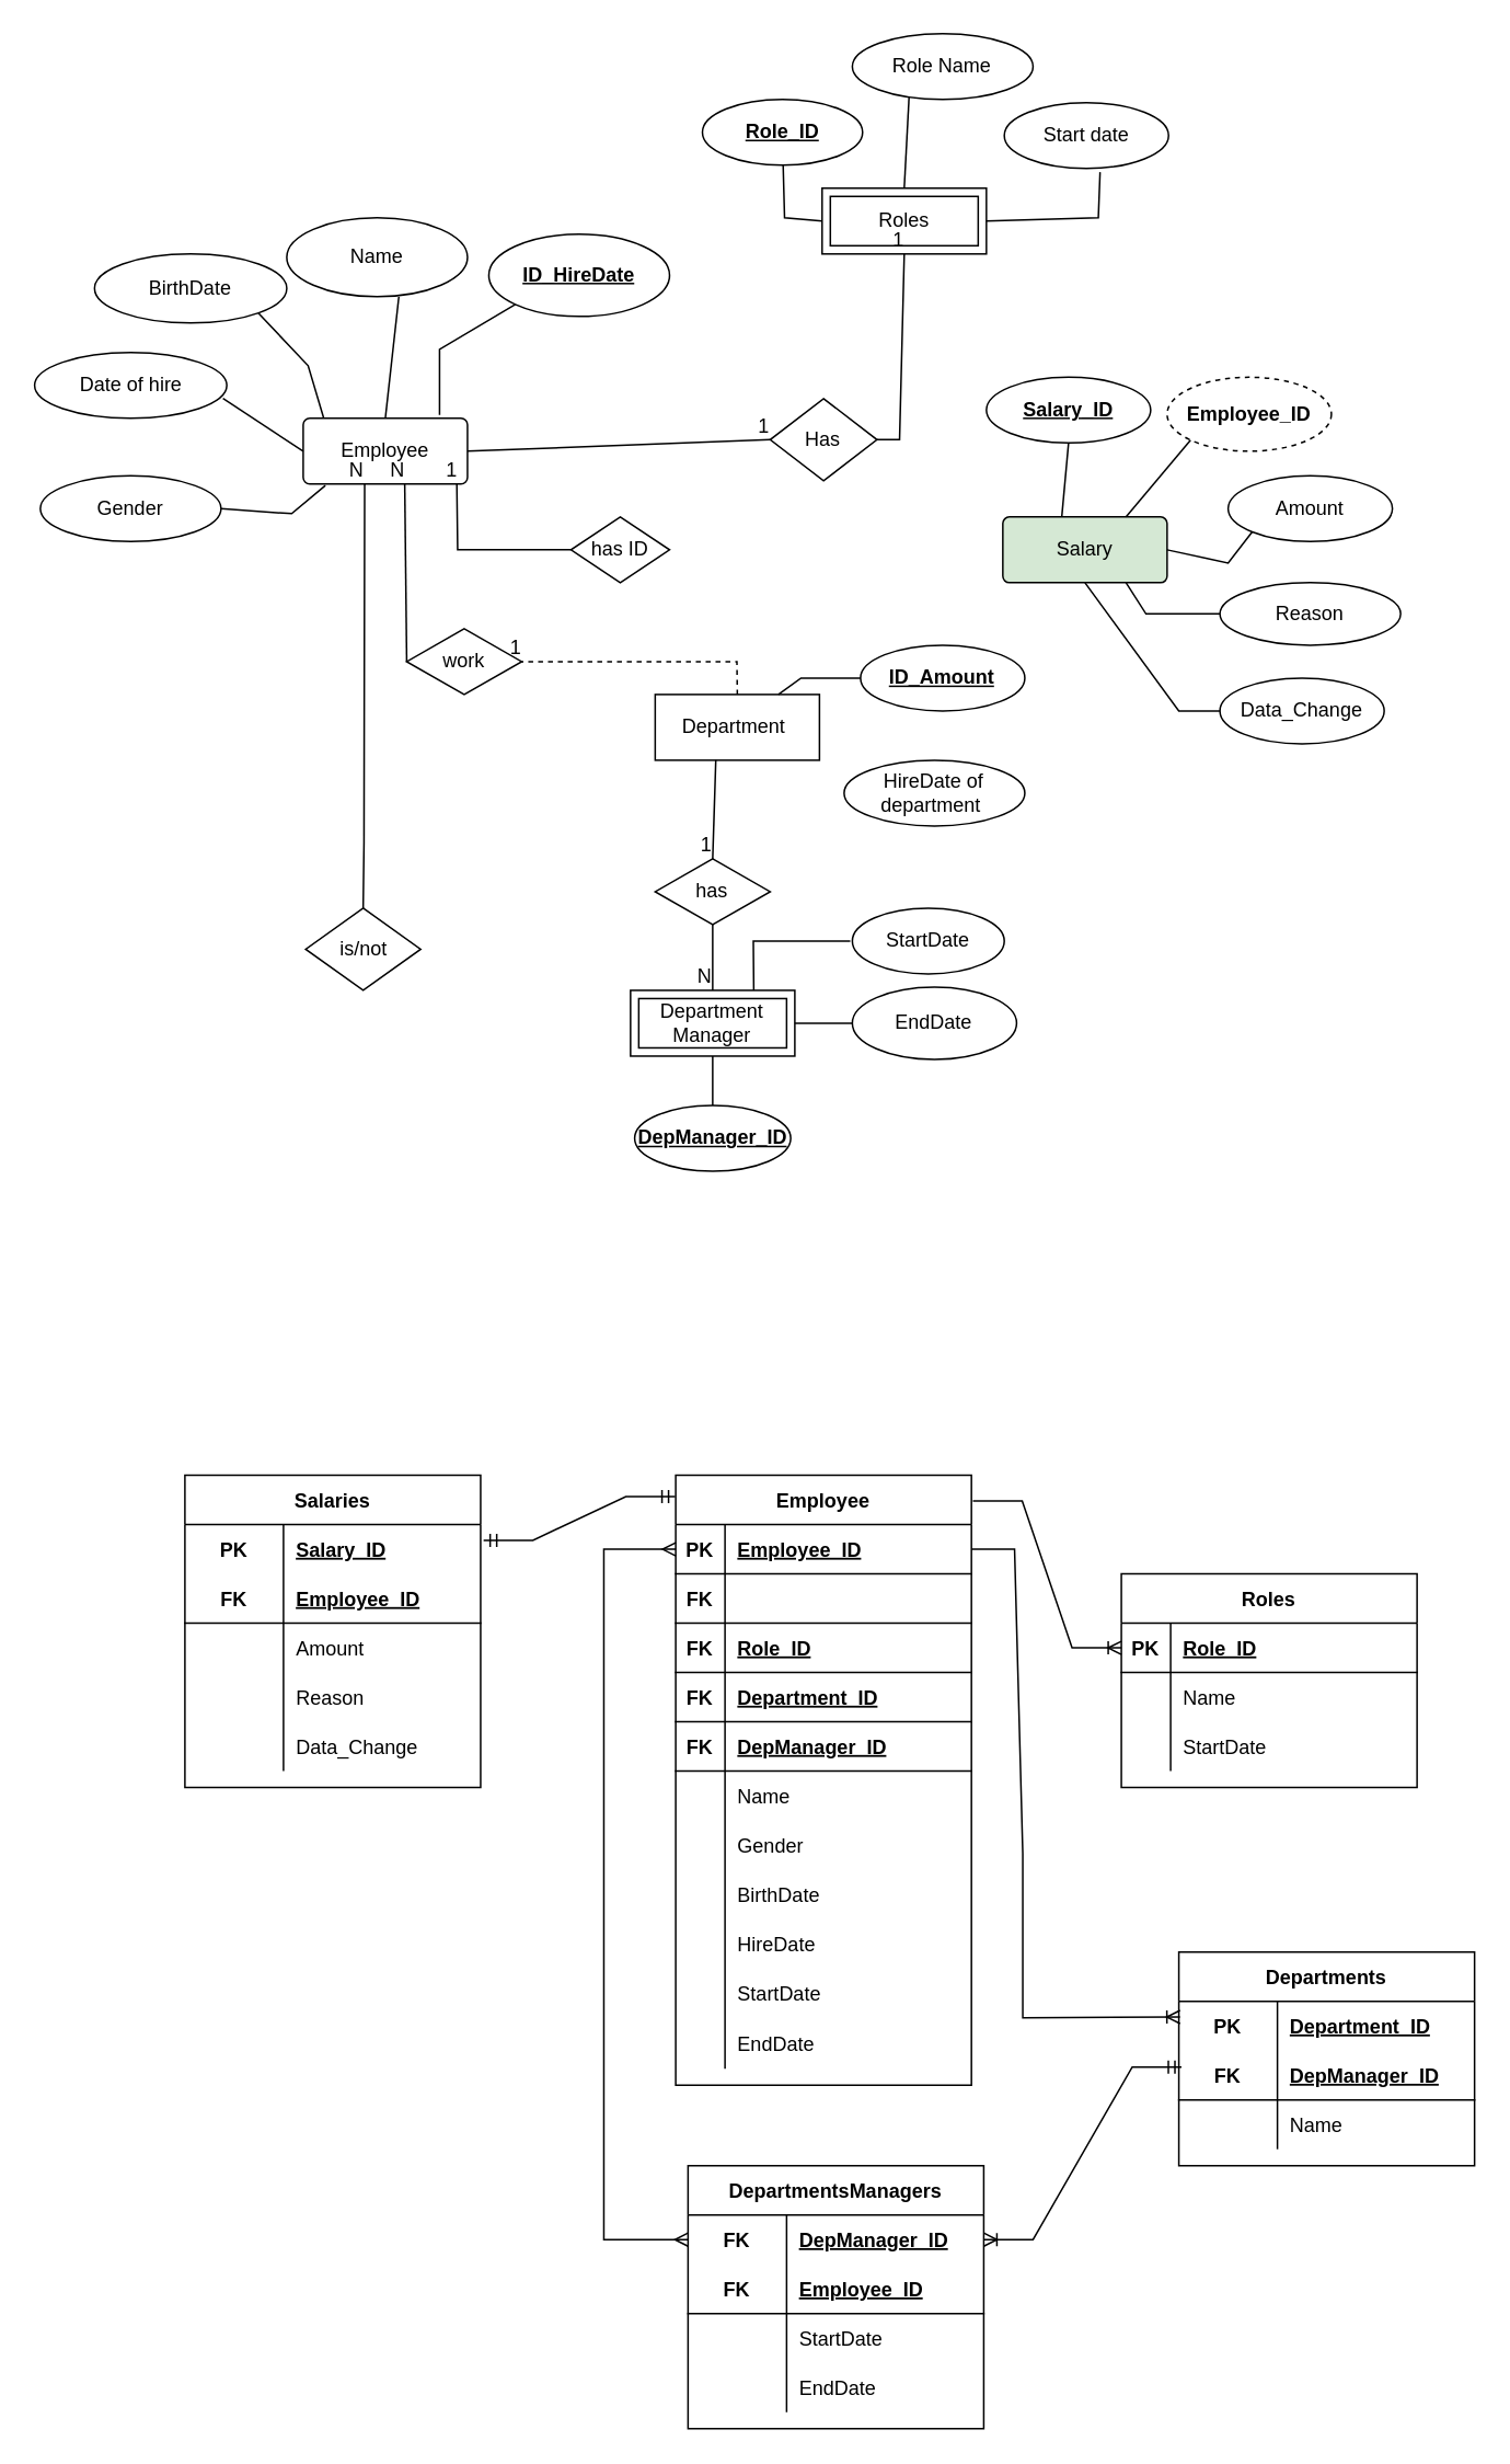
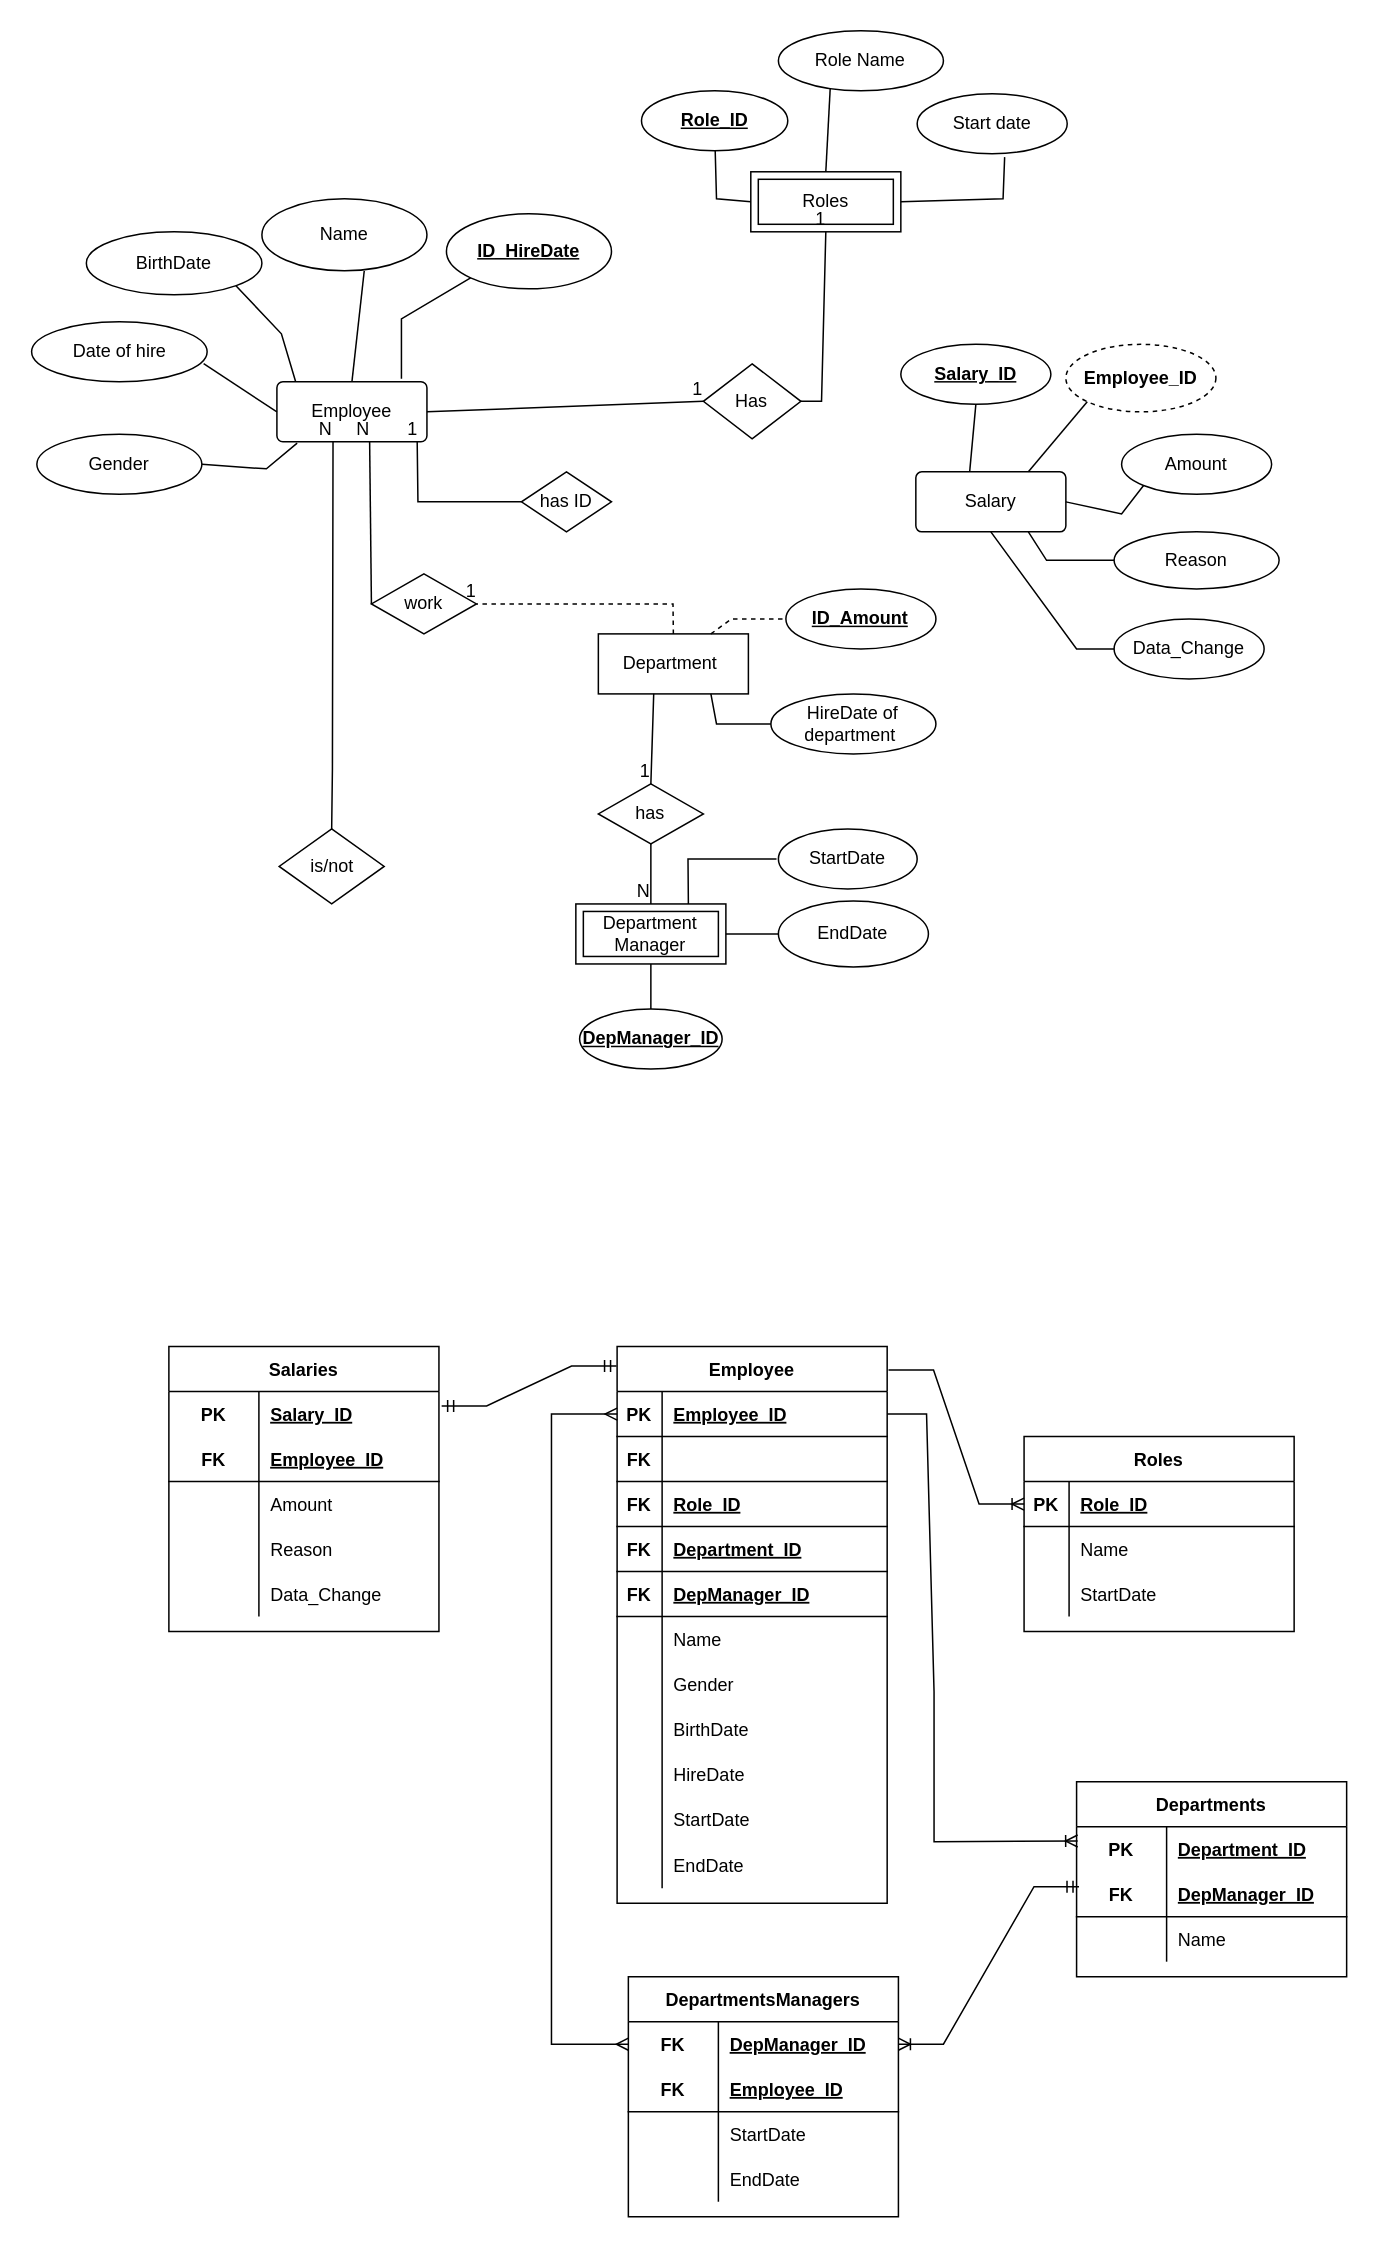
- <mxCell id="19" value="Salary" style="rounded=1;arcSize=10;whiteSpace=wrap;html=1;align=center;fillColor=#d5e8d4;" vertex="1" parent="1"><mxGeometry x="609.86" y="314" width="100" height="40" as="geometry" /></mxCell>
+ <mxCell id="19" value="Salary" style="rounded=1;arcSize=10;whiteSpace=wrap;html=1;align=center;" vertex="1" parent="1"><mxGeometry x="609.86" y="314" width="100" height="40" as="geometry" /></mxCell>
- <mxCell id="148" value="" style="endArrow=none;html=1;rounded=0;exitX=0.75;exitY=0;exitDx=0;exitDy=0;entryX=0;entryY=0.5;entryDx=0;entryDy=0;" edge="1" parent="1" source="11" target="14"><mxGeometry relative="1" as="geometry"><mxPoint x="477" y="462" as="sourcePoint" /><mxPoint x="637" y="462" as="targetPoint" /><Array as="points"><mxPoint x="487" y="412" /></Array></mxGeometry></mxCell>
+ <mxCell id="148" value="" style="endArrow=none;html=1;rounded=0;exitX=0.75;exitY=0;exitDx=0;exitDy=0;entryX=0;entryY=0.5;entryDx=0;entryDy=0;dashed=1;" edge="1" parent="1" source="11" target="14"><mxGeometry relative="1" as="geometry"><mxPoint x="477" y="462" as="sourcePoint" /><mxPoint x="637" y="462" as="targetPoint" /><Array as="points"><mxPoint x="487" y="412" /></Array></mxGeometry></mxCell>
+ <mxCell id="149" value="" style="endArrow=none;html=1;rounded=0;exitX=0.75;exitY=1;exitDx=0;exitDy=0;entryX=0;entryY=0.5;entryDx=0;entryDy=0;" edge="1" parent="1" source="11" target="12"><mxGeometry relative="1" as="geometry"><mxPoint x="468.25" y="512" as="sourcePoint" /><mxPoint x="628.25" y="512" as="targetPoint" /><Array as="points"><mxPoint x="477" y="482" /></Array></mxGeometry></mxCell>
